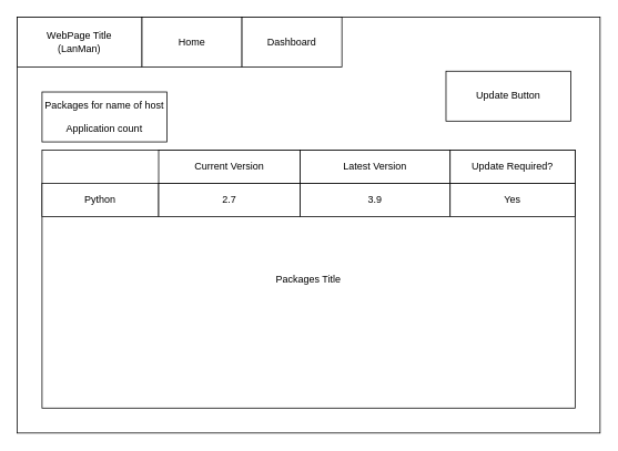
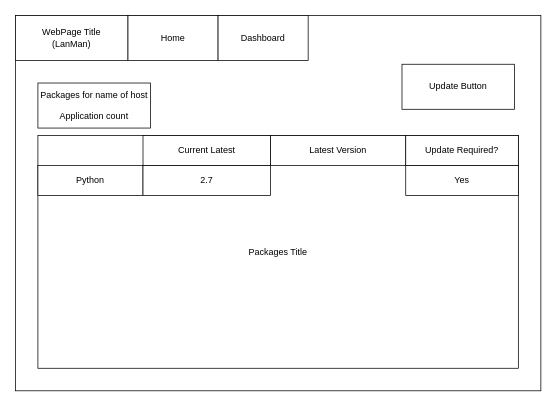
- <mxCell id="9" value="Current Version" style="rounded=0;whiteSpace=wrap;html=1;fontColor=default;strokeColor=default;fillColor=default;" vertex="1" parent="1"><mxGeometry x="190" y="180" width="170" height="40" as="geometry" /></mxCell>
+ <mxCell id="9" value="Current Latest" style="rounded=0;whiteSpace=wrap;html=1;fontColor=default;strokeColor=default;fillColor=default;" vertex="1" parent="1"><mxGeometry x="190" y="180" width="170" height="40" as="geometry" /></mxCell>
- <mxCell id="14" value="3.9" style="rounded=0;whiteSpace=wrap;html=1;fontColor=default;strokeColor=default;fillColor=default;" vertex="1" parent="1"><mxGeometry x="360" y="220" width="180" height="40" as="geometry" /></mxCell>
